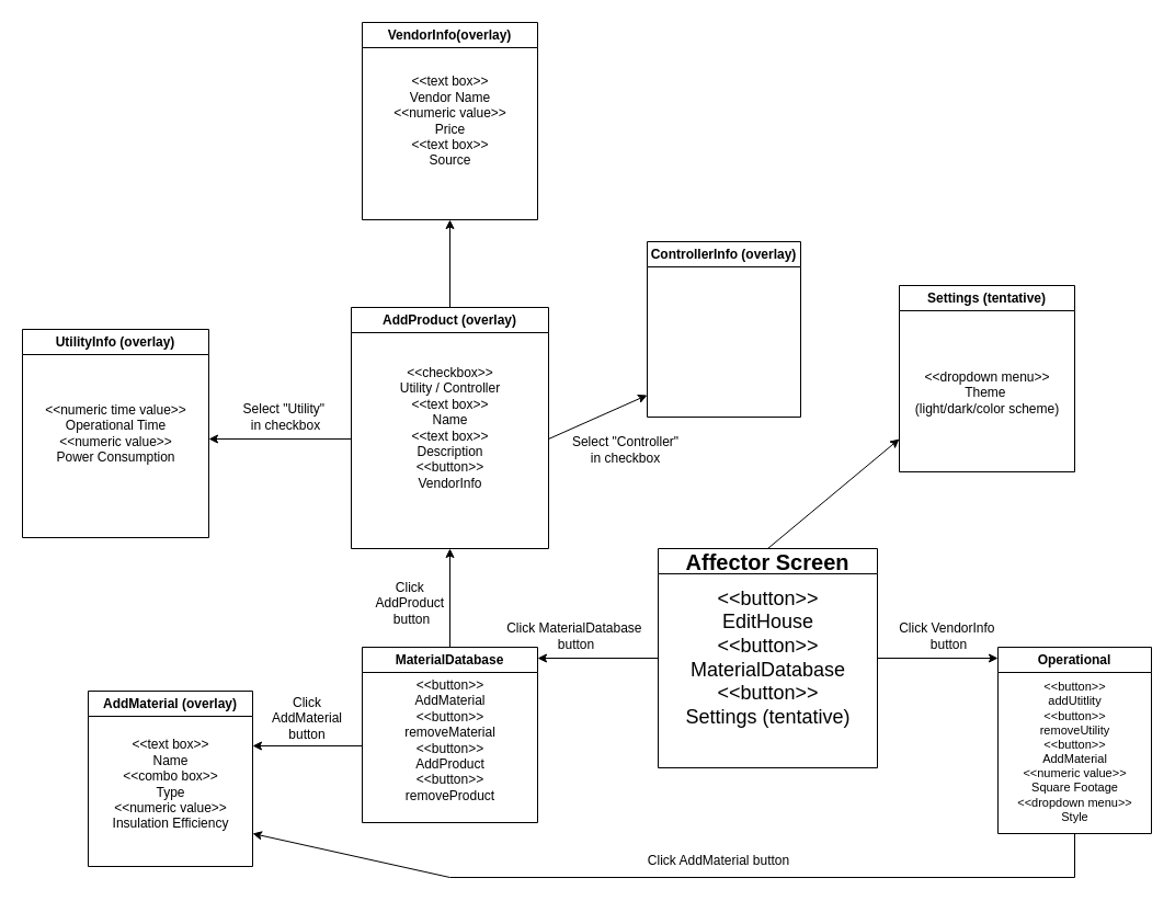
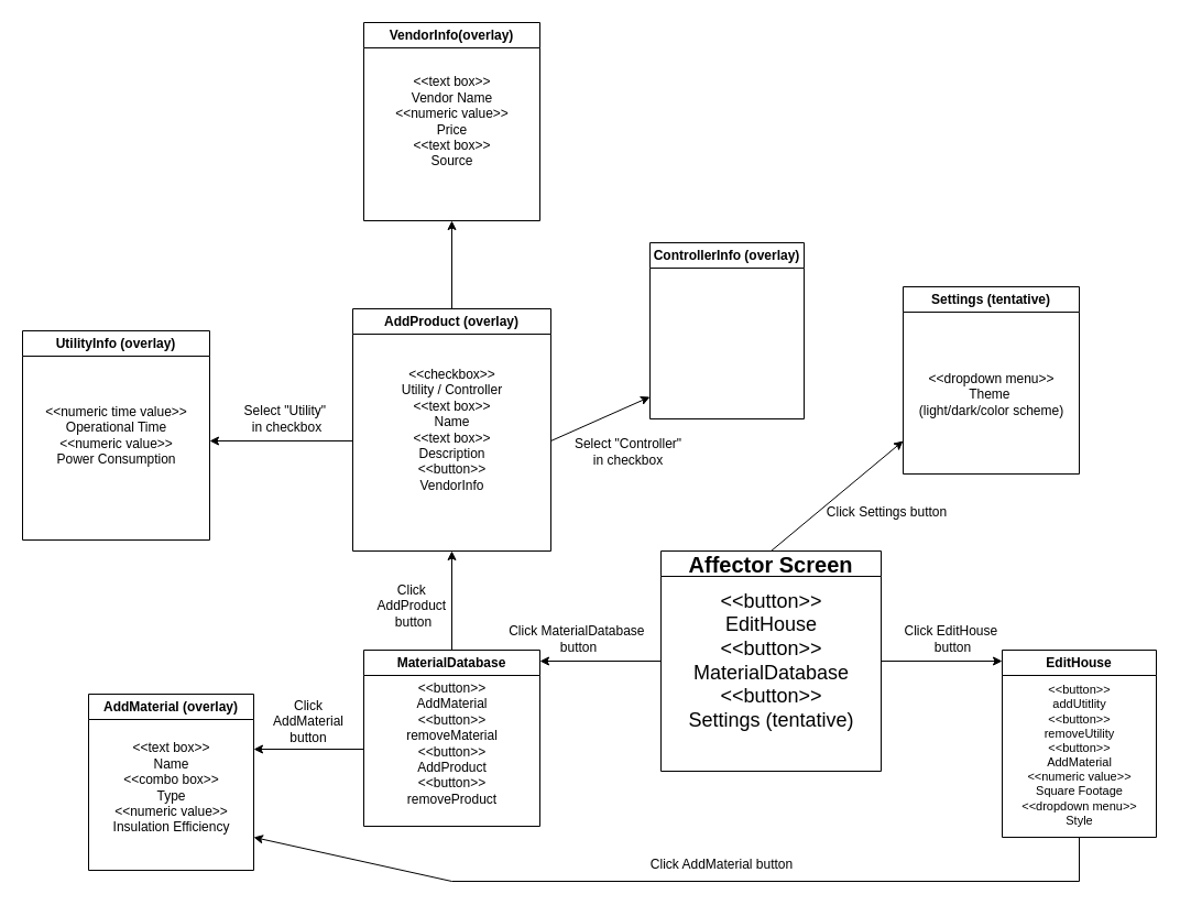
+ <mxCell id="37" value="Click Settings button" style="text;html=1;align=center;verticalAlign=middle;resizable=0;points=[];autosize=1;strokeColor=none;fillColor=none;" vertex="1" parent="1"><mxGeometry x="740" y="450" width="130" height="30" as="geometry" /></mxCell>
- <mxCell id="5" value="Click VendorInfo&amp;nbsp;&lt;div&gt;button&lt;/div&gt;" style="text;html=1;align=center;verticalAlign=middle;resizable=0;points=[];autosize=1;strokeColor=none;fillColor=none;" parent="1" vertex="1"><mxGeometry x="810" y="560" width="110" height="40" as="geometry" /></mxCell>
+ <mxCell id="5" value="Click EditHouse&amp;nbsp;&lt;div&gt;button&lt;/div&gt;" style="text;html=1;align=center;verticalAlign=middle;resizable=0;points=[];autosize=1;strokeColor=none;fillColor=none;" parent="1" vertex="1"><mxGeometry x="810" y="560" width="110" height="40" as="geometry" /></mxCell>
- <mxCell id="6" value="Operational" style="swimlane;whiteSpace=wrap;html=1;" parent="1" vertex="1"><mxGeometry x="910" y="590" width="140" height="170" as="geometry" /></mxCell>
+ <mxCell id="6" value="EditHouse" style="swimlane;whiteSpace=wrap;html=1;" parent="1" vertex="1"><mxGeometry x="910" y="590" width="140" height="170" as="geometry" /></mxCell>
